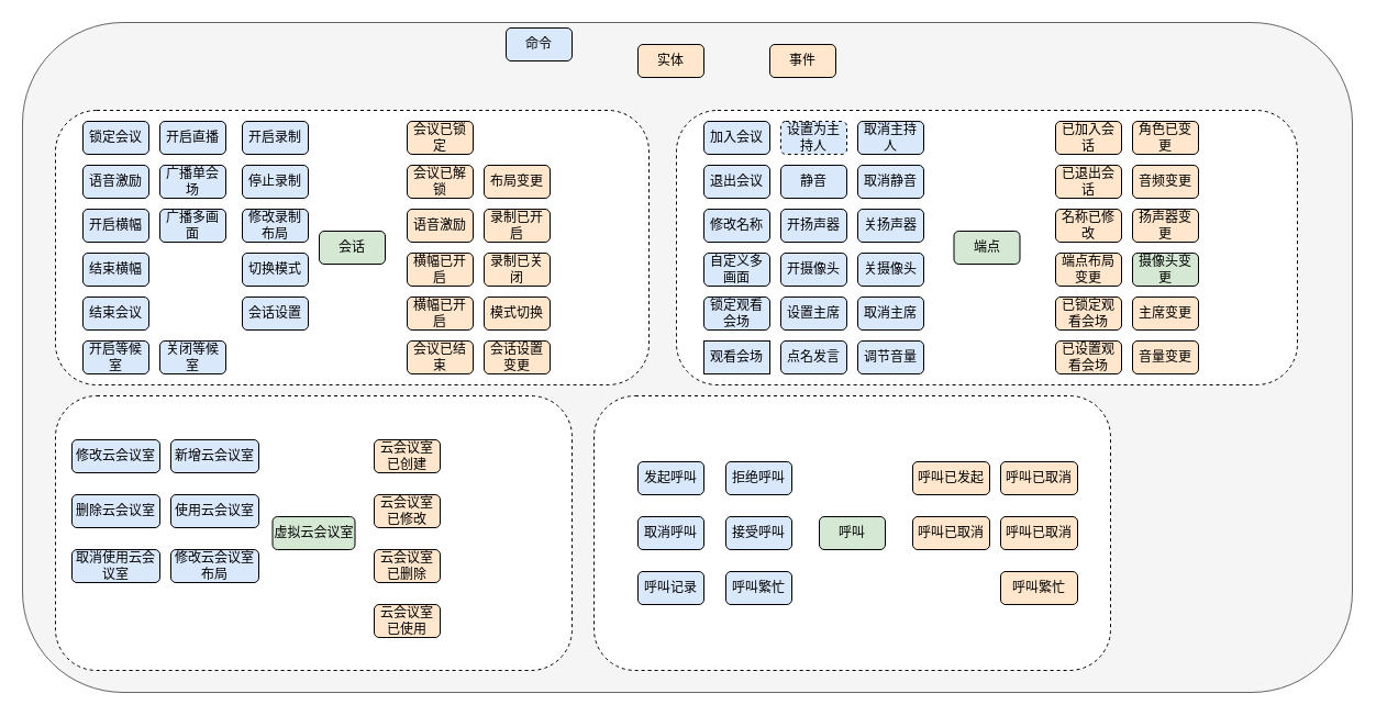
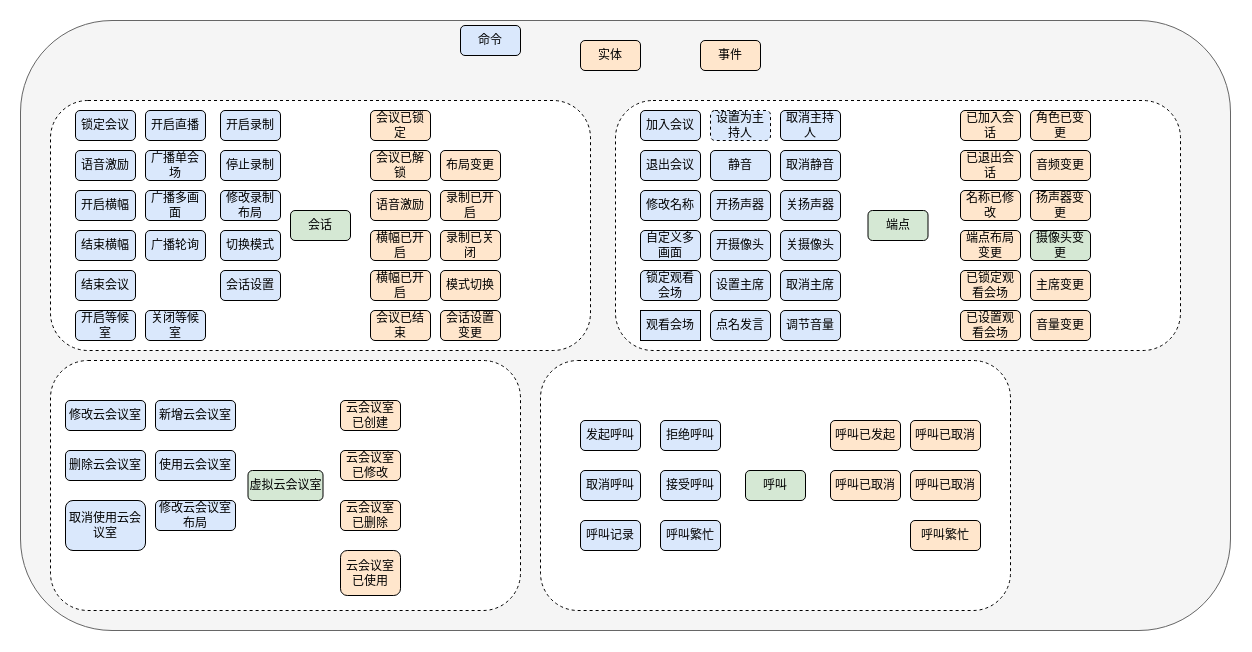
+ <mxCell id="49" value="广播轮询" style="rounded=1;whiteSpace=wrap;html=1;fontFamily=Comic Sans MS;fillColor=#dae8fc;strokeColor=default;glass=0;shadow=0;labelBackgroundColor=none;labelBorderColor=none;" parent="1" vertex="1"><mxGeometry x="145" y="230" width="60" height="30" as="geometry" /></mxCell>
- <mxCell id="84" value="取消使用云会议室" style="rounded=1;whiteSpace=wrap;html=1;fontFamily=Comic Sans MS;fillColor=#dae8fc;strokeColor=default;glass=0;shadow=0;labelBackgroundColor=none;labelBorderColor=none;" vertex="1" parent="1"><mxGeometry x="65" y="500" width="80" height="30" as="geometry" /></mxCell>
+ <mxCell id="84" value="取消使用云会议室" style="rounded=1;whiteSpace=wrap;html=1;fontFamily=Comic Sans MS;fillColor=#dae8fc;strokeColor=default;glass=0;shadow=0;labelBackgroundColor=none;labelBorderColor=none;" vertex="1" parent="1"><mxGeometry x="65" y="500" width="80" height="50" as="geometry" /></mxCell>
- <mxCell id="89" value="云会议室已使用" style="rounded=1;whiteSpace=wrap;html=1;fontFamily=Comic Sans MS;fillColor=#ffe6cc;strokeColor=default;glass=0;shadow=0;labelBackgroundColor=none;labelBorderColor=none;" vertex="1" parent="1"><mxGeometry x="340" y="550" width="60" height="30" as="geometry" /></mxCell>
+ <mxCell id="89" value="云会议室已使用" style="rounded=1;whiteSpace=wrap;html=1;fontFamily=Comic Sans MS;fillColor=#ffe6cc;strokeColor=default;glass=0;shadow=0;labelBackgroundColor=none;labelBorderColor=none;" vertex="1" parent="1"><mxGeometry x="340" y="550" width="60" height="45" as="geometry" /></mxCell>
